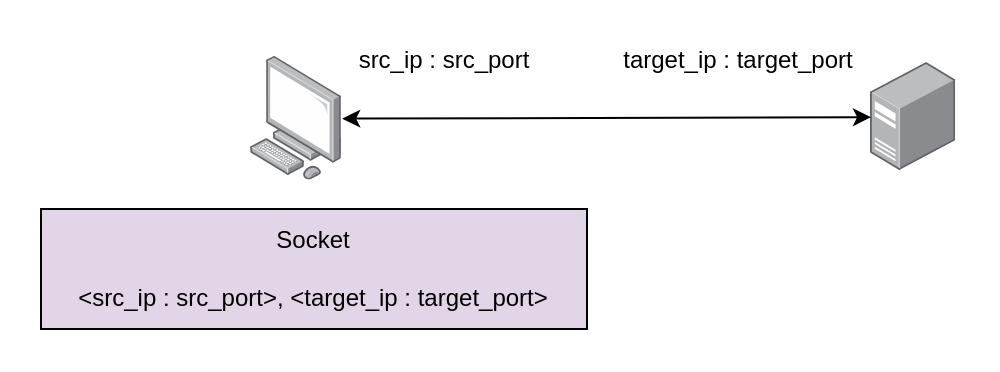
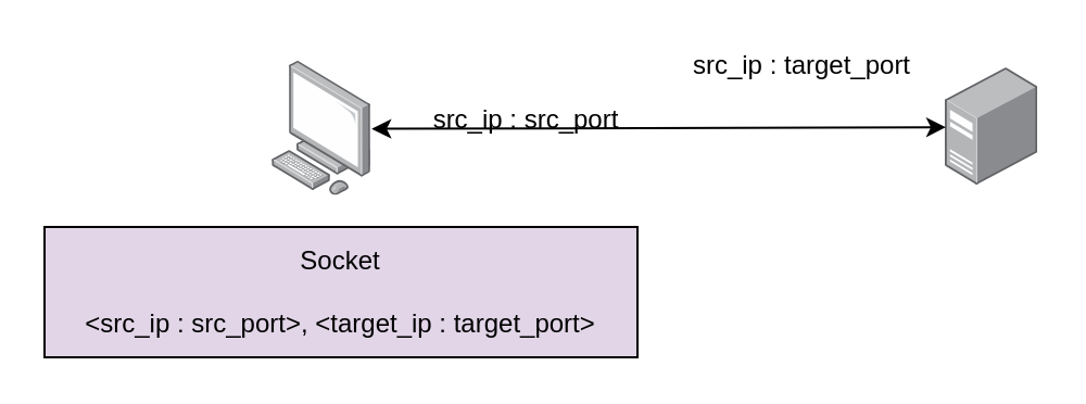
- <mxCell id="5" value="src_ip : src_port" style="text;html=1;strokeColor=none;fillColor=none;align=center;verticalAlign=middle;whiteSpace=wrap;rounded=0;" vertex="1" parent="1"><mxGeometry x="173" y="20" width="98" height="20" as="geometry" /></mxCell>
+ <mxCell id="5" value="src_ip : src_port" style="text;html=1;strokeColor=none;fillColor=none;align=center;verticalAlign=middle;whiteSpace=wrap;rounded=0;" vertex="1" parent="1"><mxGeometry x="193" y="45" width="98" height="20" as="geometry" /></mxCell>
- <mxCell id="6" value="target_ip : target_port" style="text;html=1;strokeColor=none;fillColor=none;align=center;verticalAlign=middle;whiteSpace=wrap;rounded=0;" vertex="1" parent="1"><mxGeometry x="303" y="20" width="132" height="20" as="geometry" /></mxCell>
+ <mxCell id="6" value="src_ip : target_port" style="text;html=1;strokeColor=none;fillColor=none;align=center;verticalAlign=middle;whiteSpace=wrap;rounded=0;" vertex="1" parent="1"><mxGeometry x="303" y="20" width="132" height="20" as="geometry" /></mxCell>
